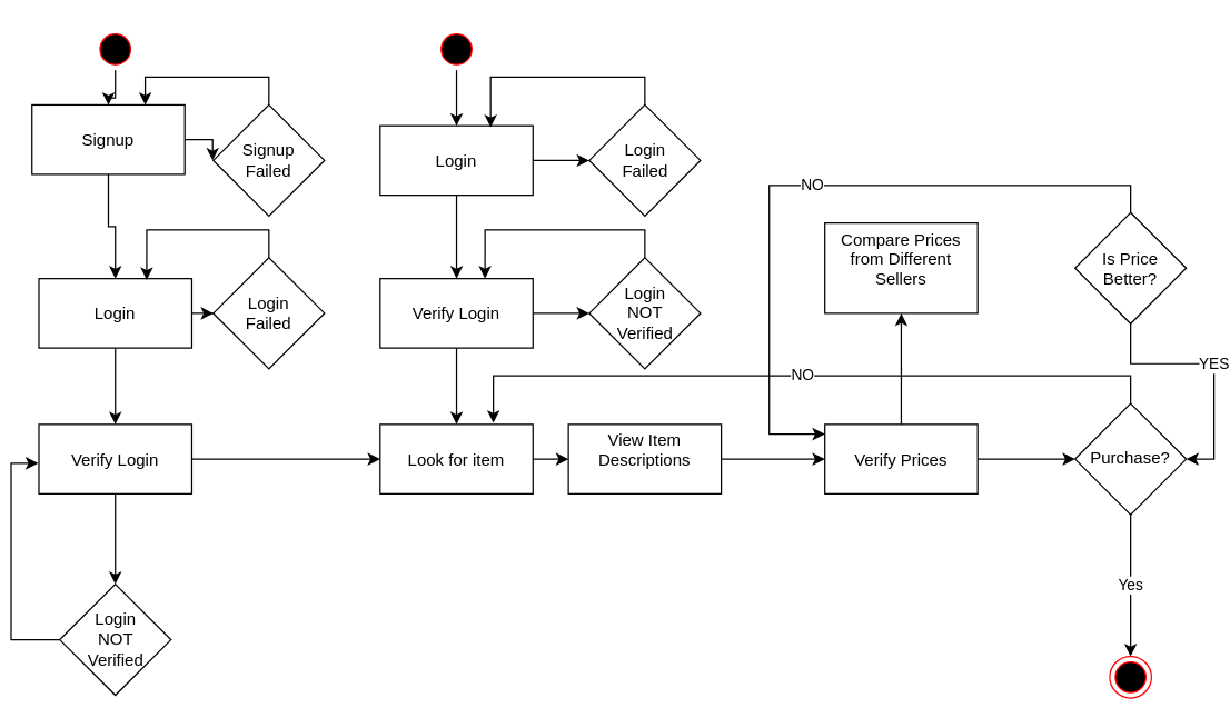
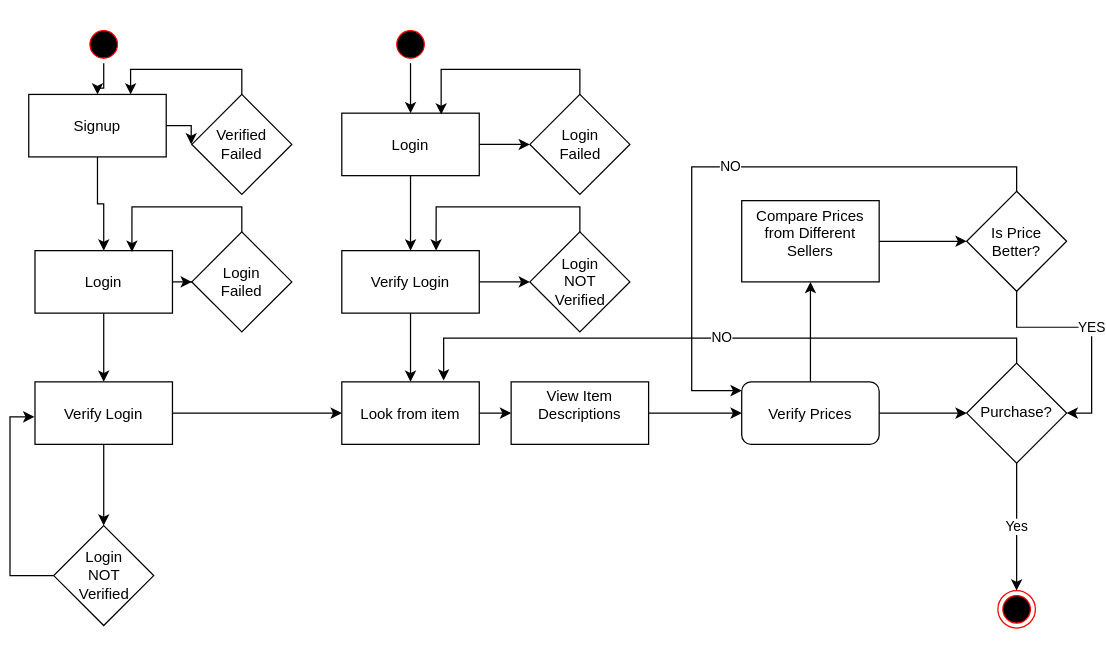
- <mxCell id="19" value="&lt;div&gt;Signup&lt;/div&gt;&lt;div&gt;Failed&lt;br&gt;&lt;/div&gt;" style="rhombus;whiteSpace=wrap;html=1;fillColor=rgb(255, 255, 255);" vertex="1" parent="1"><mxGeometry x="151" y="75" width="80" height="80" as="geometry" /></mxCell>
+ <mxCell id="19" value="&lt;div&gt;Verified&lt;/div&gt;&lt;div&gt;Failed&lt;br&gt;&lt;/div&gt;" style="rhombus;whiteSpace=wrap;html=1;fillColor=rgb(255, 255, 255);" vertex="1" parent="1"><mxGeometry x="151" y="75" width="80" height="80" as="geometry" /></mxCell>
+ <mxCell id="41" value="" style="edgeStyle=orthogonalEdgeStyle;rounded=0;orthogonalLoop=1;jettySize=auto;html=1;" edge="1" parent="1" source="42" target="45"><mxGeometry relative="1" as="geometry" /></mxCell>
- <mxCell id="38" value="Verify Prices" style="fillColor=rgb(255, 255, 255);strokeColor=rgb(0, 0, 0);fontColor=rgb(0, 0, 0);" vertex="1" parent="1"><mxGeometry x="591" y="305" width="110" height="50" as="geometry" /></mxCell>
+ <mxCell id="38" value="Verify Prices" style="fillColor=rgb(255, 255, 255);strokeColor=rgb(0, 0, 0);fontColor=rgb(0, 0, 0);rounded=1;" vertex="1" parent="1"><mxGeometry x="591" y="305" width="110" height="50" as="geometry" /></mxCell>
- <mxCell id="29" value="Look for item" style="" vertex="1" parent="1"><mxGeometry x="271" y="305" width="110" height="50" as="geometry" /></mxCell>
+ <mxCell id="29" value="Look from item" style="" vertex="1" parent="1"><mxGeometry x="271" y="305" width="110" height="50" as="geometry" /></mxCell>
